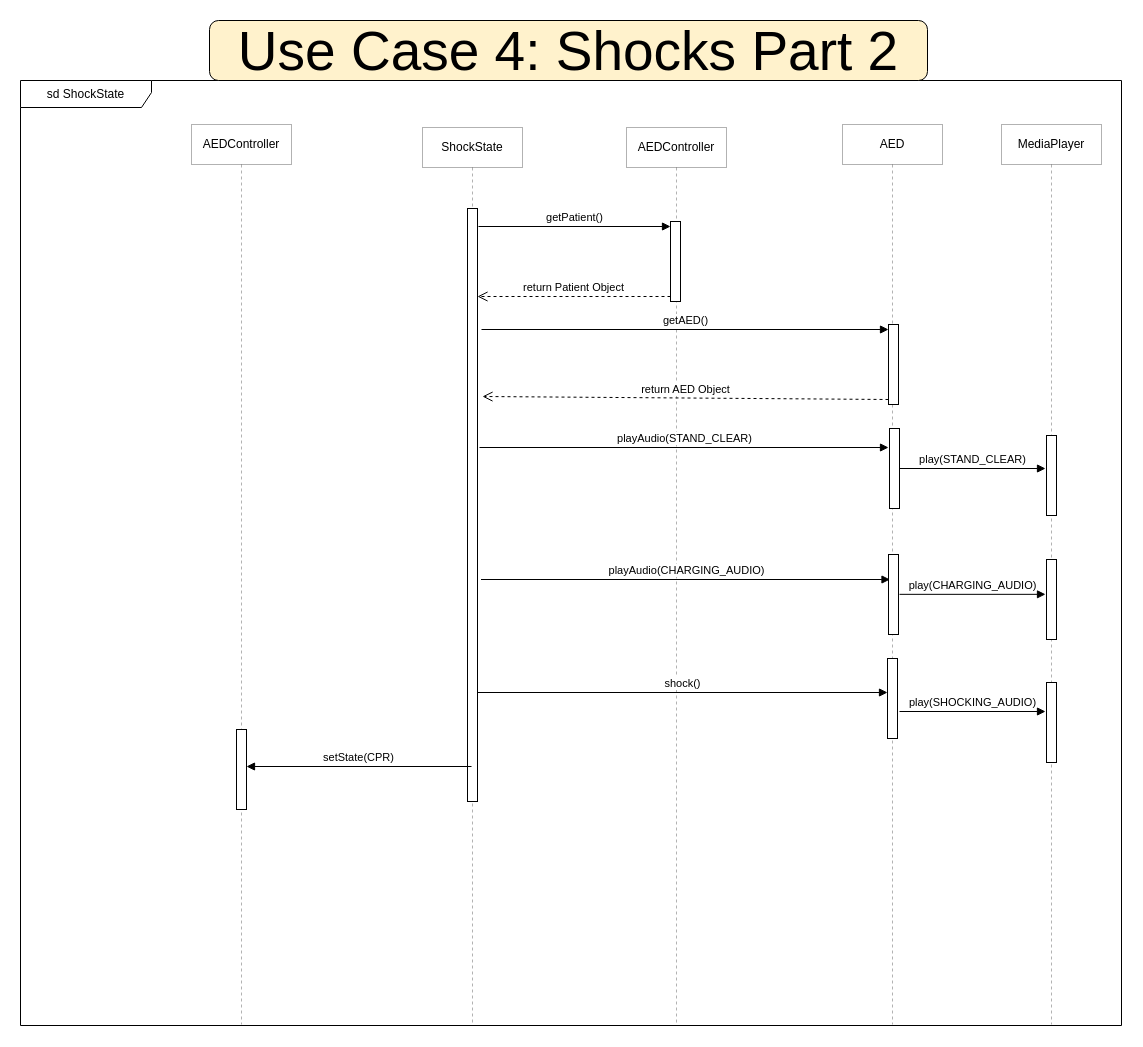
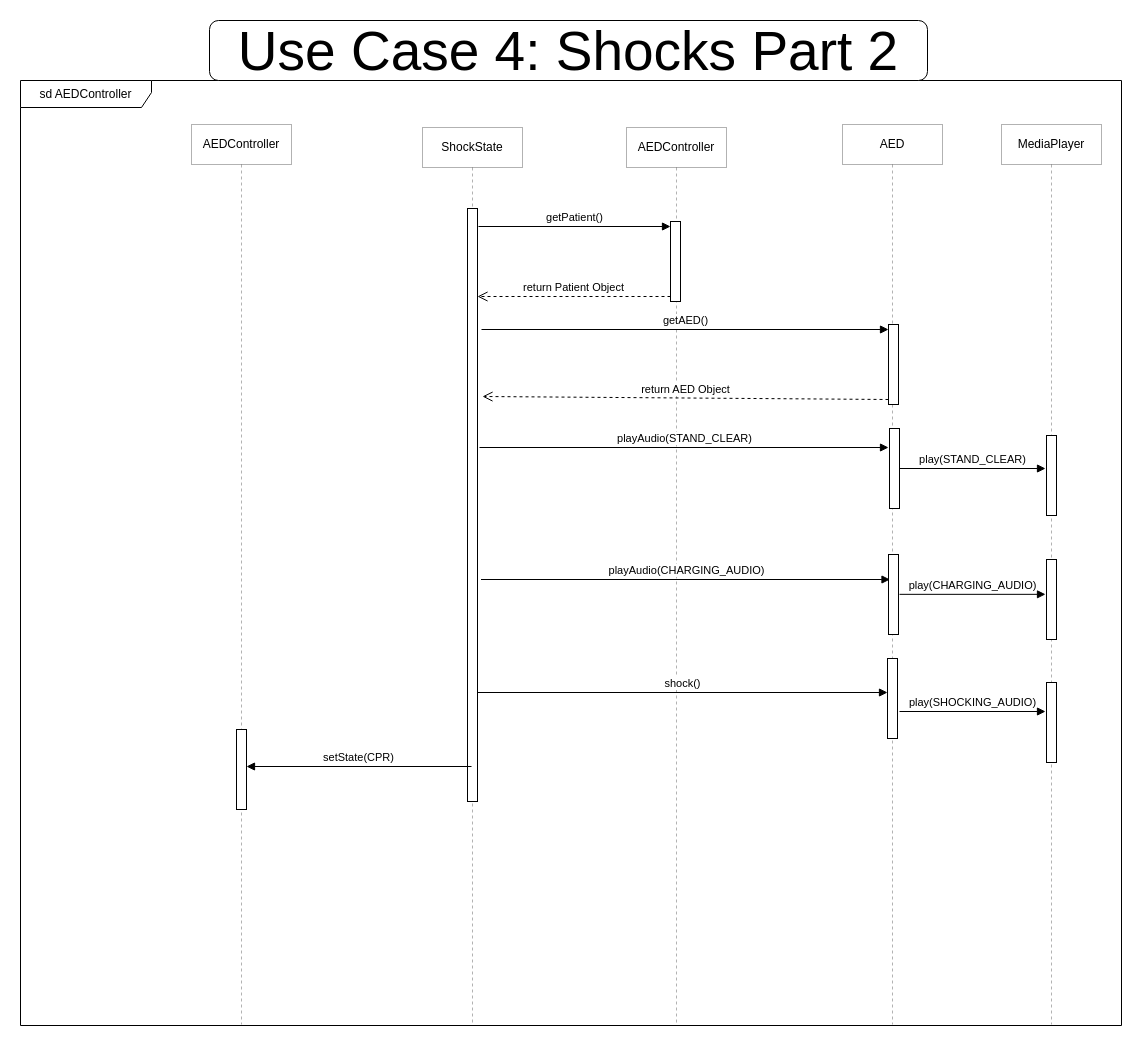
- <mxCell id="29" value="&lt;font style=&quot;font-size: 55px;&quot;&gt;Use Case 4: Shocks Part 2&lt;/font&gt;" style="rounded=1;whiteSpace=wrap;html=1;fillColor=#fff2cc;" vertex="1" parent="1"><mxGeometry x="209" y="20" width="718" height="60" as="geometry" /></mxCell>
+ <mxCell id="29" value="&lt;font style=&quot;font-size: 55px;&quot;&gt;Use Case 4: Shocks Part 2&lt;/font&gt;" style="rounded=1;whiteSpace=wrap;html=1;" vertex="1" parent="1"><mxGeometry x="209" y="20" width="718" height="60" as="geometry" /></mxCell>
- <mxCell id="13" value="sd ShockState" style="shape=umlFrame;whiteSpace=wrap;html=1;pointerEvents=0;width=131;height=27;" vertex="1" parent="1"><mxGeometry x="20" y="80" width="1101" height="945" as="geometry" /></mxCell>
+ <mxCell id="13" value="sd AEDController" style="shape=umlFrame;whiteSpace=wrap;html=1;pointerEvents=0;width=131;height=27;" vertex="1" parent="1"><mxGeometry x="20" y="80" width="1101" height="945" as="geometry" /></mxCell>
